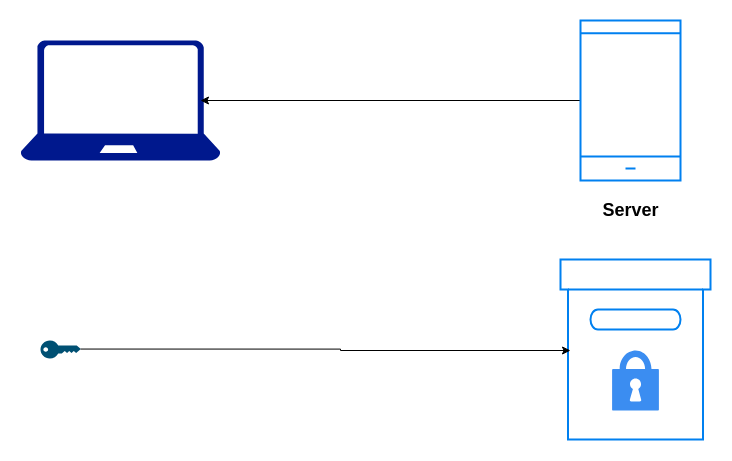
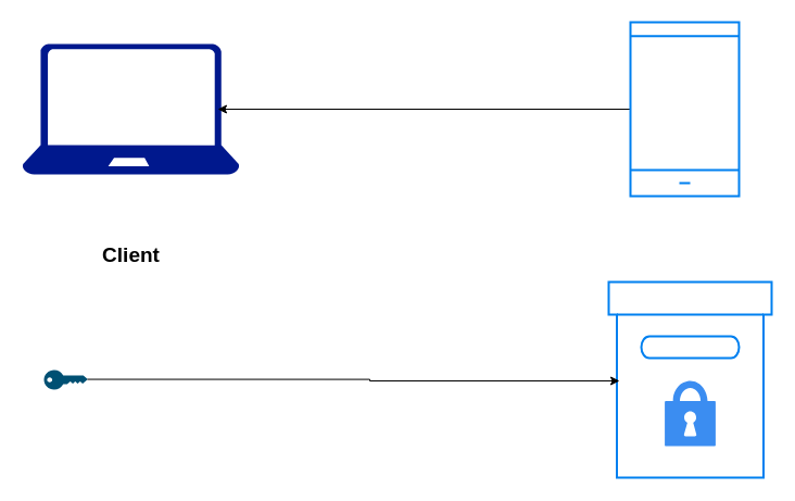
- <mxCell id="5" value="Server" style="text;html=1;align=center;verticalAlign=middle;resizable=0;points=[];autosize=1;strokeColor=none;fillColor=none;fontSize=18;fontStyle=1" parent="1" vertex="1"><mxGeometry x="590" y="190" width="80" height="40" as="geometry" /></mxCell>
+ <mxCell id="6" value="Client" style="text;html=1;align=center;verticalAlign=middle;resizable=0;points=[];autosize=1;strokeColor=none;fillColor=none;fontSize=19;fontStyle=1" parent="1" vertex="1"><mxGeometry x="85" y="215" width="70" height="40" as="geometry" /></mxCell>
